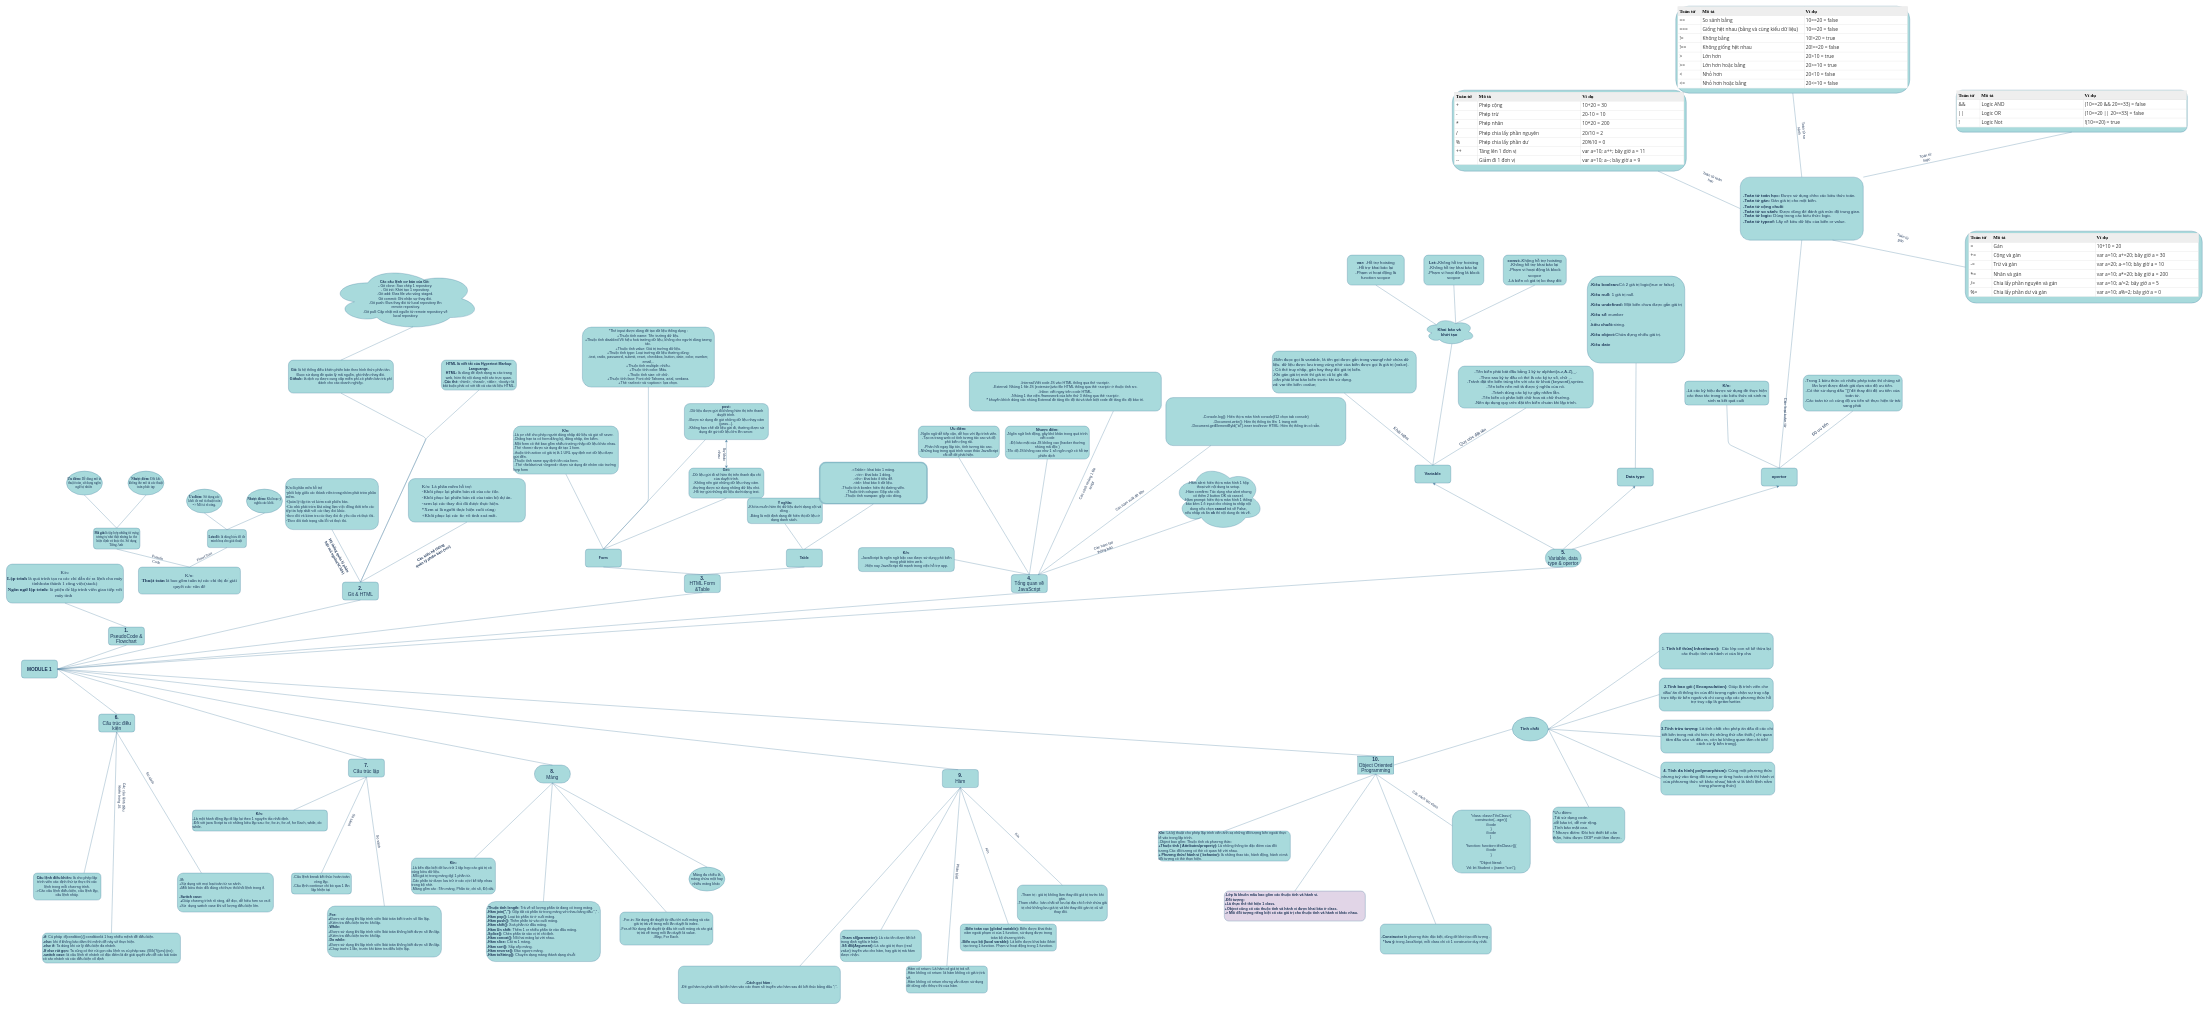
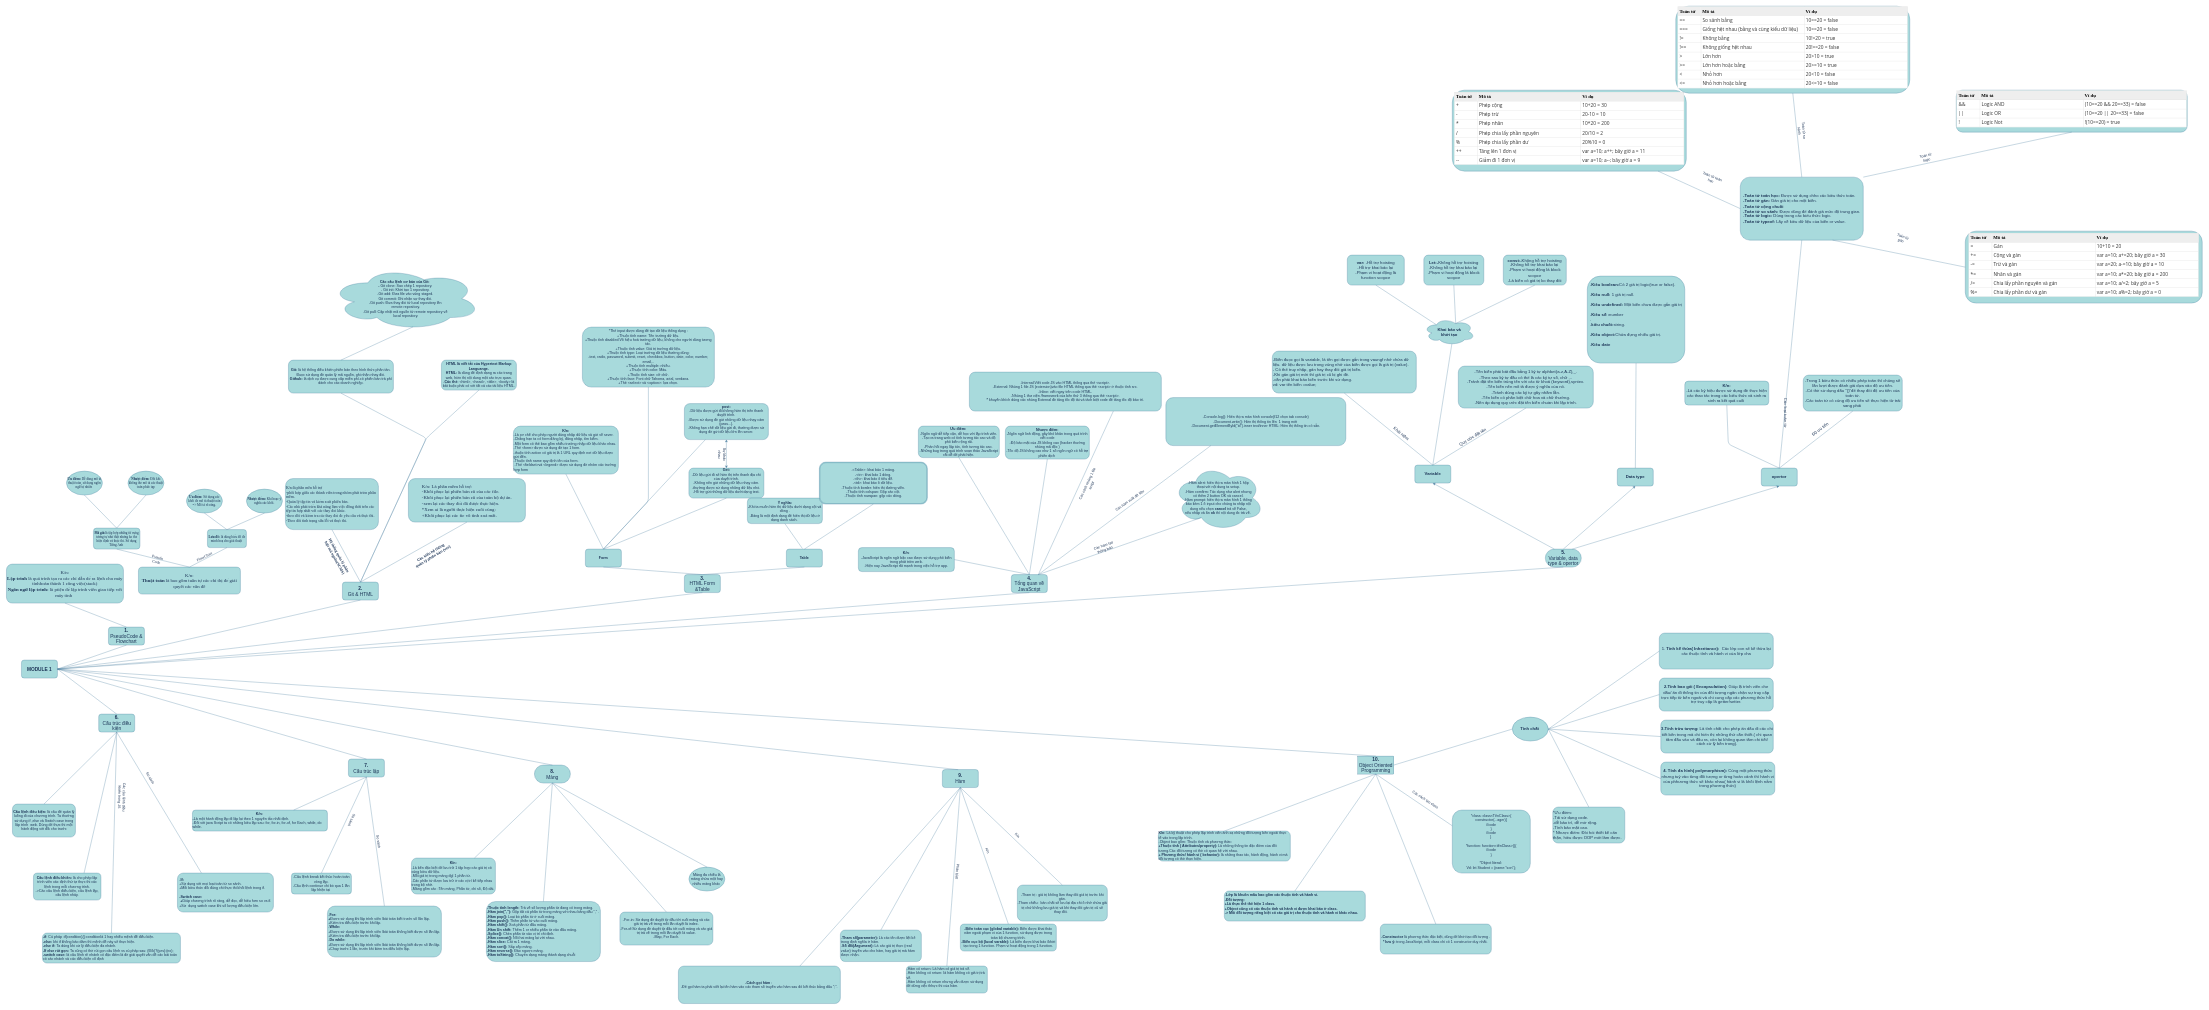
+ <mxCell id="128" value="" style="endArrow=none;html=1;rounded=1;exitX=0.5;exitY=0;exitDx=0;exitDy=0;entryX=0.5;entryY=1;entryDx=0;entryDy=0;labelBackgroundColor=none;strokeColor=#457B9D;fontColor=default;" parent="1" source="127" target="7" edge="1"><mxGeometry width="50" height="50" relative="1" as="geometry"><mxPoint x="210" y="2490" as="sourcePoint" /><mxPoint x="260" y="2440" as="targetPoint" /></mxGeometry></mxCell>
+ <mxCell id="127" value="&lt;b&gt;Câu lệnh đièu kiện:&lt;/b&gt; là câu để quản lý luồng đi của chương trình. Ta thường sử dụng if ,else và Switch case trong lập trình&amp;nbsp; web. Dùng để thực thi một hành động với đ/k cho trước" style="rounded=1;whiteSpace=wrap;html=1;labelBackgroundColor=none;fillColor=#A8DADC;strokeColor=#457B9D;fontColor=#1D3557;" parent="1" vertex="1"><mxGeometry x="40" y="2680" width="210" height="110" as="geometry" /></mxCell>
- <mxCell id="168" value="-&lt;b&gt;Lớp là khuôn mẫu bao gồm các thuộc tính và hành vi.&lt;br&gt;-Đối tượng: &lt;br&gt;+Là thực thể thể hiện 1 class.&lt;br&gt;+Object cũng có các thuộc tính và hành vi được khai báo ở class.&lt;br&gt;-&amp;gt; Mỗi đối tượng riêng biệt có các giá trị cho thuộc tính và hành vi khác nhau.&amp;nbsp;&lt;br&gt;&lt;br&gt;&lt;/b&gt;" style="rounded=1;whiteSpace=wrap;html=1;strokeColor=#457B9D;fontColor=#1D3557;fillColor=#e1d5e7;align=left;" parent="1" vertex="1"><mxGeometry x="4080" y="2970" width="470" height="100" as="geometry" /></mxCell>
+ <mxCell id="168" value="-&lt;b&gt;Lớp là khuôn mẫu bao gồm các thuộc tính và hành vi.&lt;br&gt;-Đối tượng: &lt;br&gt;+Là thực thể thể hiện 1 class.&lt;br&gt;+Object cũng có các thuộc tính và hành vi được khai báo ở class.&lt;br&gt;-&amp;gt; Mỗi đối tượng riêng biệt có các giá trị cho thuộc tính và hành vi khác nhau.&amp;nbsp;&lt;br&gt;&lt;br&gt;&lt;/b&gt;" style="rounded=1;whiteSpace=wrap;html=1;strokeColor=#457B9D;fontColor=#1D3557;fillColor=#A8DADC;align=left;" parent="1" vertex="1"><mxGeometry x="4080" y="2970" width="470" height="100" as="geometry" /></mxCell>
